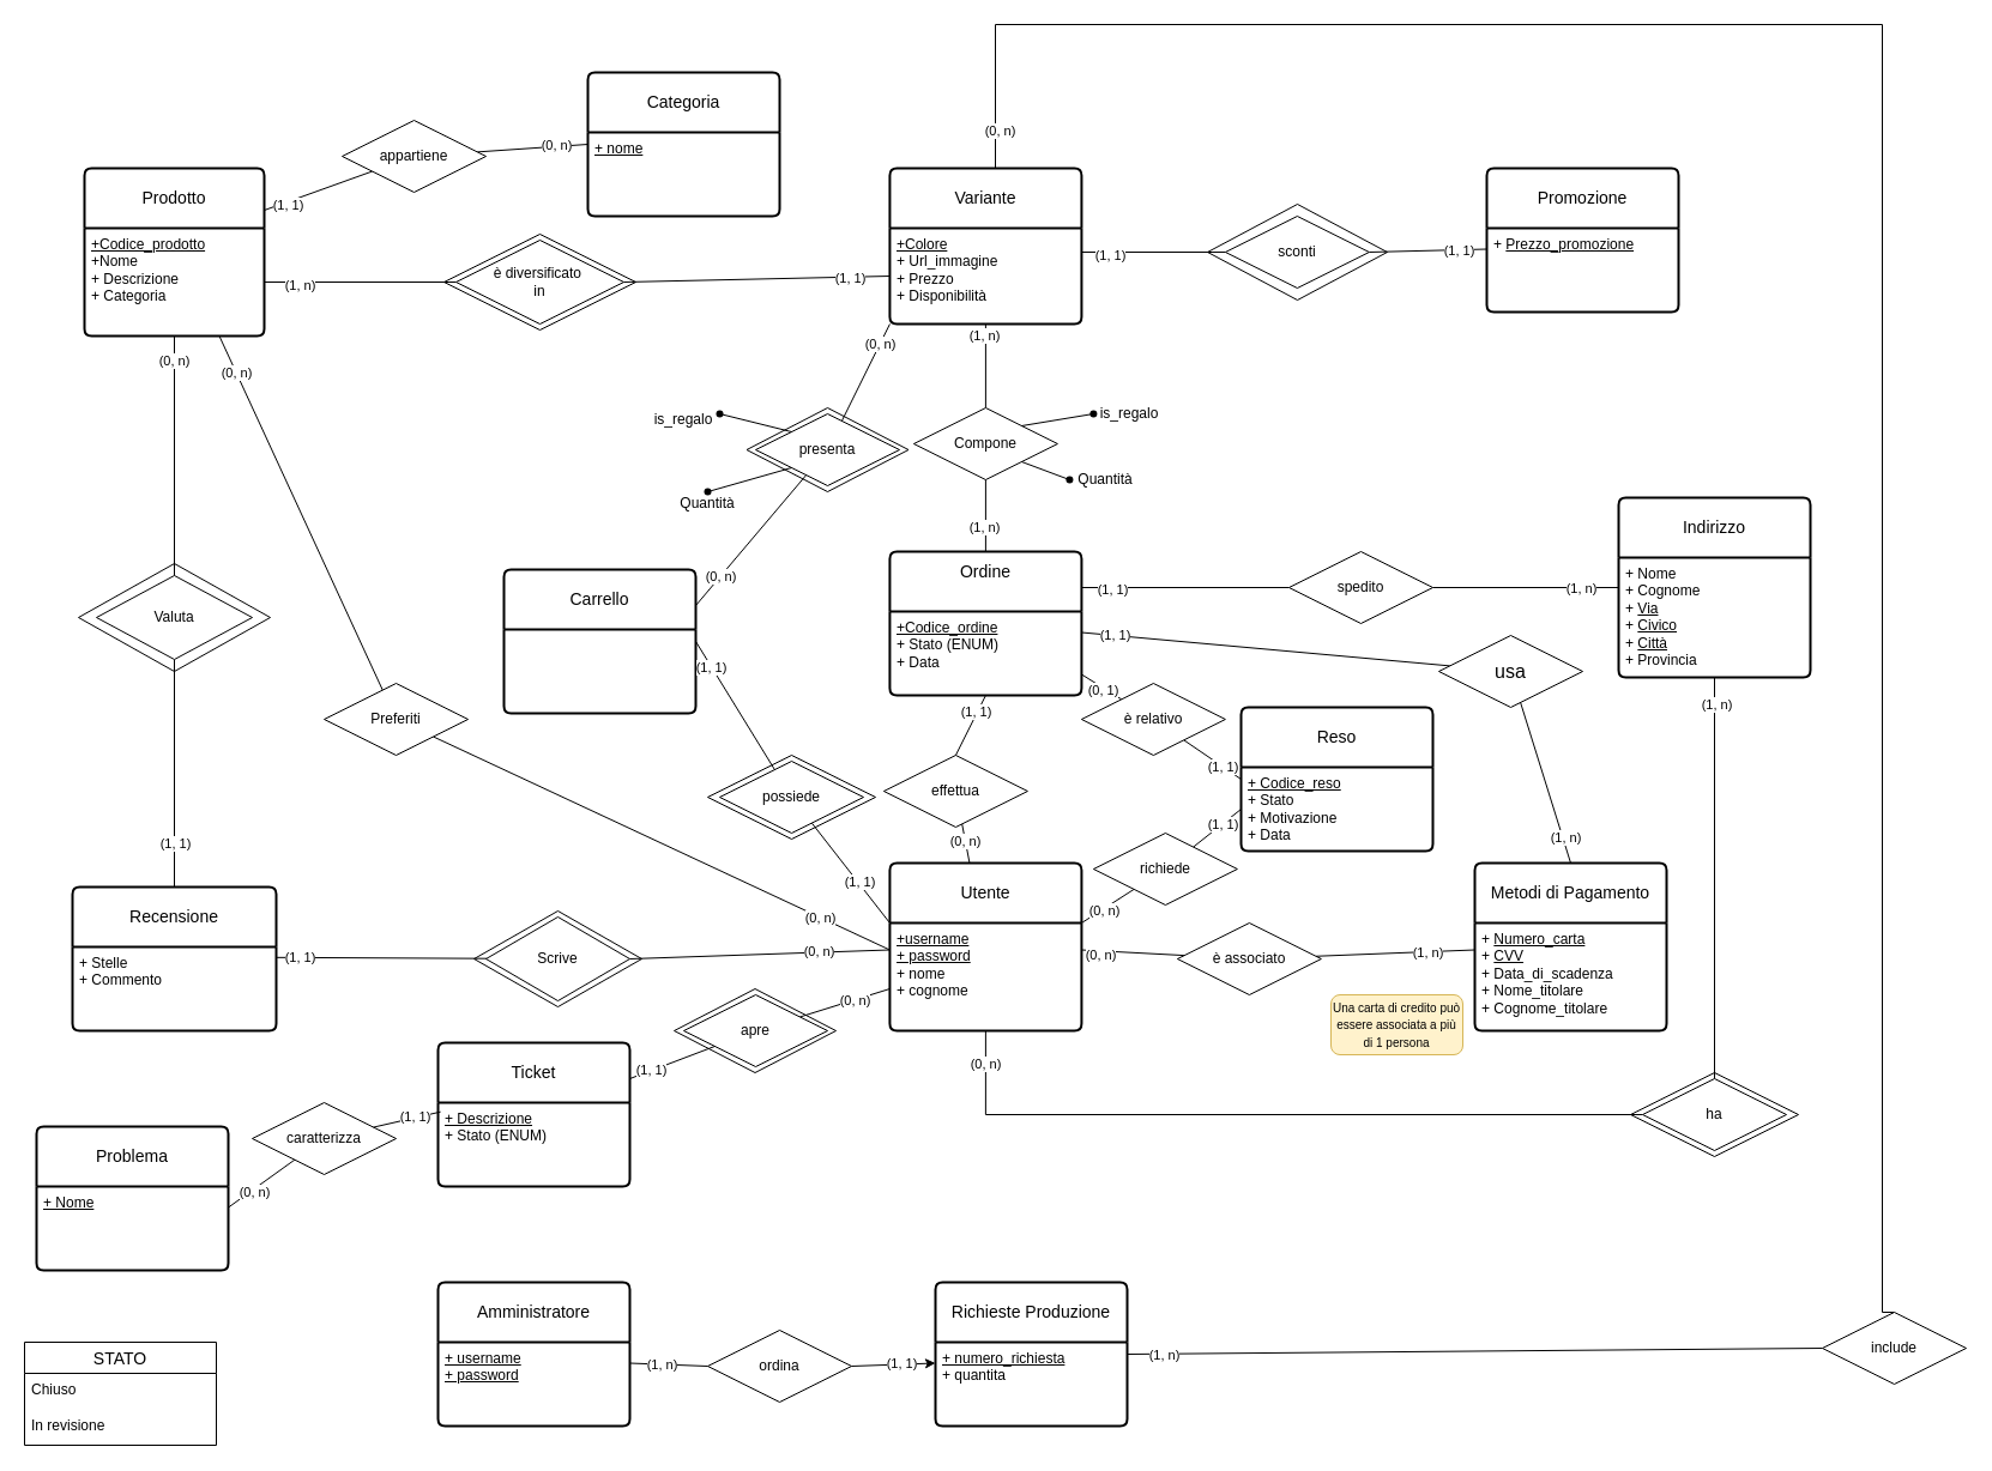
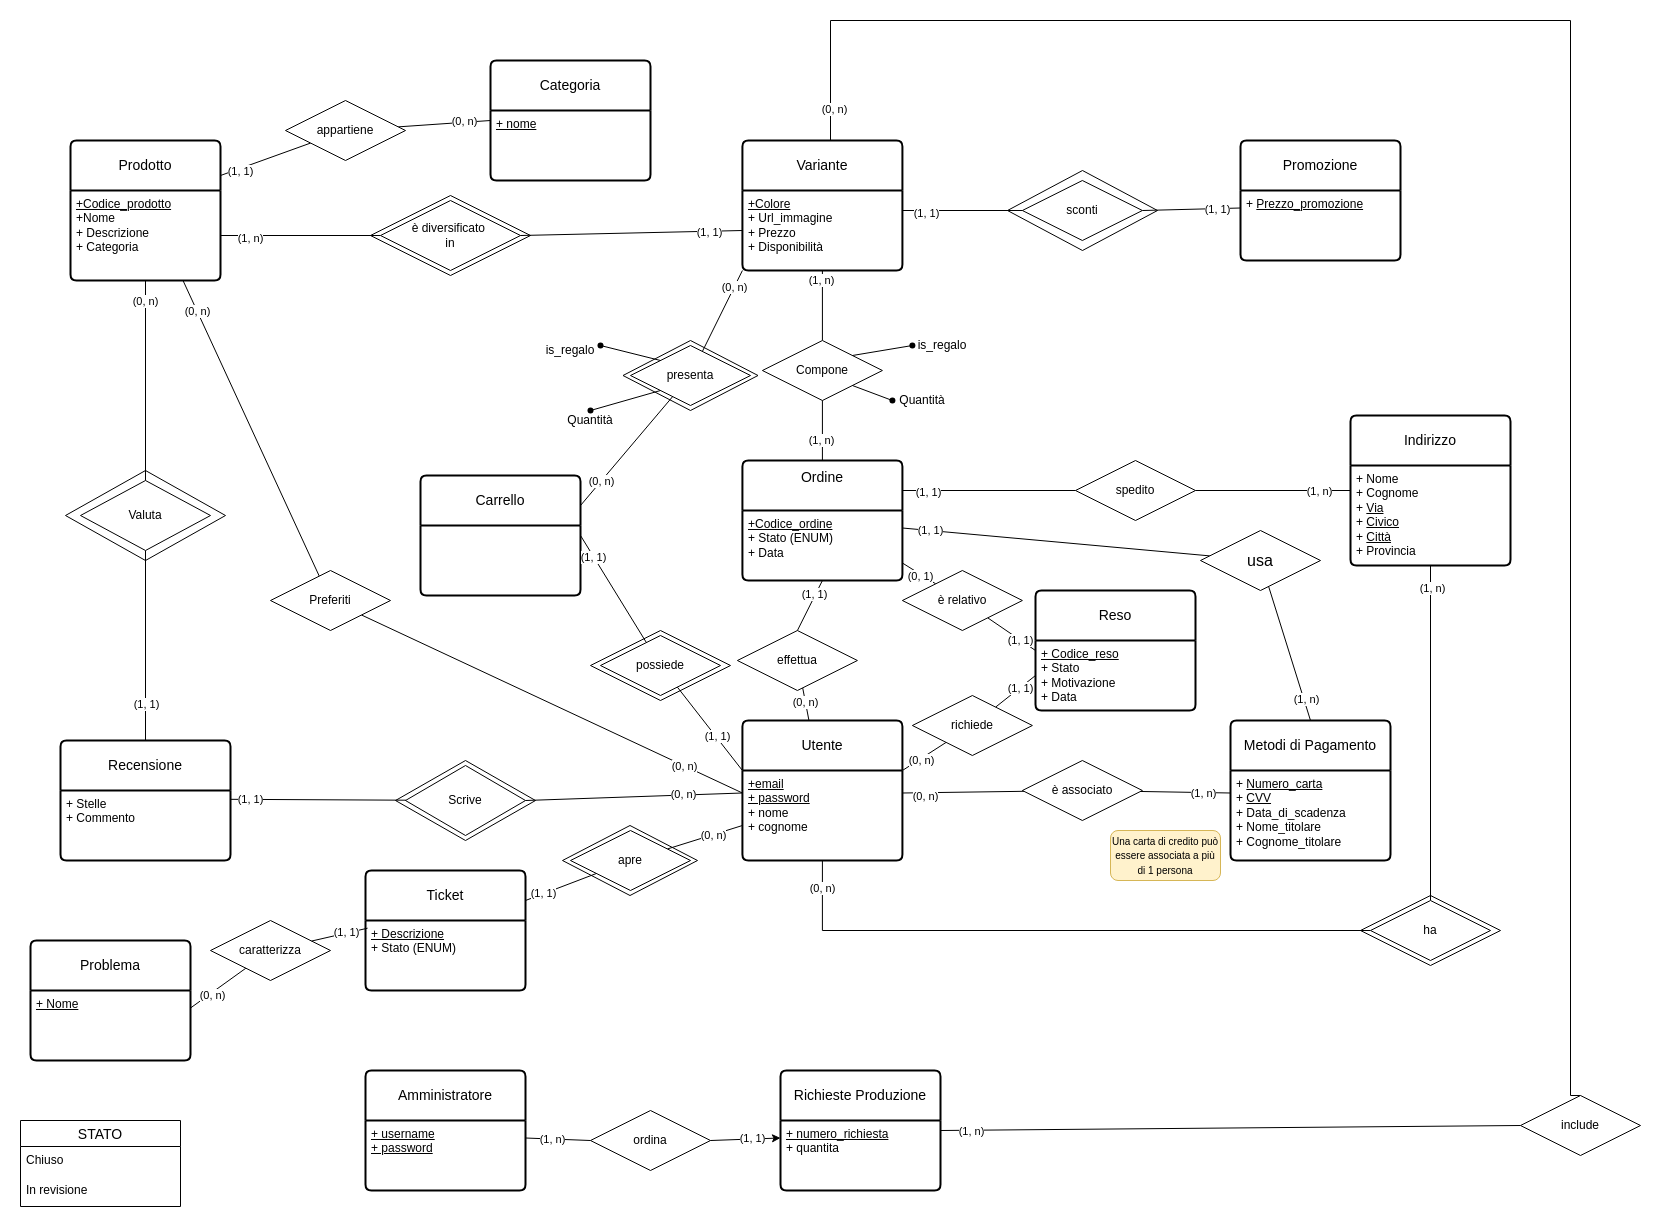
- <mxCell id="51" value="è associato" style="shape=rhombus;perimeter=rhombusPerimeter;whiteSpace=wrap;html=1;align=center;" vertex="1" parent="1"><mxGeometry x="981.88" y="770" width="120" height="60" as="geometry" /></mxCell>
+ <mxCell id="51" value="è associato" style="shape=rhombus;perimeter=rhombusPerimeter;whiteSpace=wrap;html=1;align=center;" vertex="1" parent="1"><mxGeometry x="1021.88" y="760" width="120" height="60" as="geometry" /></mxCell>
- <mxCell id="39" value="&lt;u&gt;+username&lt;br&gt;&lt;/u&gt;&lt;div&gt;&lt;u&gt;+ password&lt;/u&gt;&lt;/div&gt;&lt;div&gt;+ nome&lt;/div&gt;&lt;div&gt;+ cognome&lt;/div&gt;" style="align=left;strokeColor=none;fillColor=none;spacingLeft=4;fontSize=12;verticalAlign=top;resizable=0;rotatable=0;part=1;html=1;" vertex="1" parent="38"><mxGeometry y="50" width="160" height="90" as="geometry" /></mxCell>
+ <mxCell id="39" value="&lt;u&gt;+email&lt;br&gt;&lt;/u&gt;&lt;div&gt;&lt;u&gt;+ password&lt;/u&gt;&lt;/div&gt;&lt;div&gt;+ nome&lt;/div&gt;&lt;div&gt;+ cognome&lt;/div&gt;" style="align=left;strokeColor=none;fillColor=none;spacingLeft=4;fontSize=12;verticalAlign=top;resizable=0;rotatable=0;part=1;html=1;" vertex="1" parent="38"><mxGeometry y="50" width="160" height="90" as="geometry" /></mxCell>
